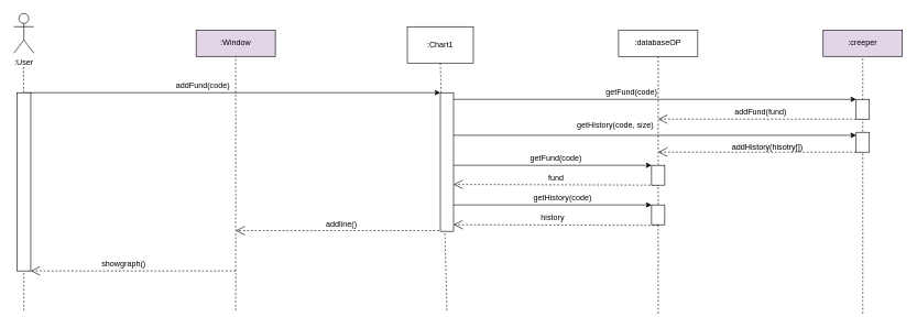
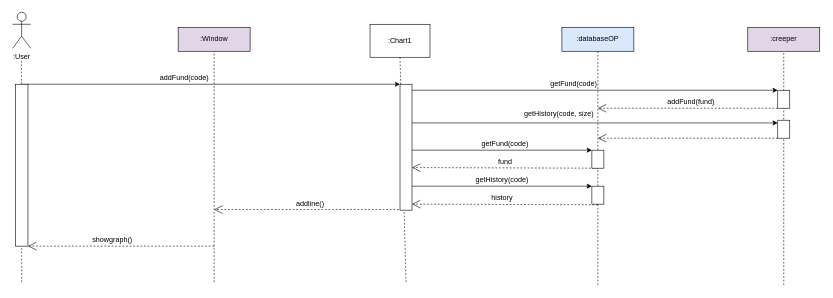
- <mxCell id="10" value=":databaseOP" style="rounded=0;whiteSpace=wrap;html=1;" parent="1" vertex="1"><mxGeometry x="936" y="45" width="120" height="40" as="geometry" /></mxCell>
+ <mxCell id="10" value=":databaseOP" style="rounded=0;whiteSpace=wrap;html=1;fillColor=#dae8fc;" parent="1" vertex="1"><mxGeometry x="936" y="45" width="120" height="40" as="geometry" /></mxCell>
- <mxCell id="29" value="&lt;span style=&quot;color: rgb(0 , 0 , 0) ; font-family: &amp;#34;helvetica&amp;#34; ; font-size: 12px ; font-style: normal ; font-weight: 400 ; letter-spacing: normal ; text-align: center ; text-indent: 0px ; text-transform: none ; word-spacing: 0px ; background-color: rgb(248 , 249 , 250) ; display: inline ; float: none&quot;&gt;addHistory(hisotry[])&lt;/span&gt;" style="text;whiteSpace=wrap;html=1;" parent="1" vertex="1"><mxGeometry x="1106" y="208" width="100" height="30" as="geometry" /></mxCell>
- <mxCell id="38" value="getHistory(code)" style="text;html=1;align=center;verticalAlign=middle;resizable=0;points=[];autosize=1;strokeColor=none;" parent="1" vertex="1"><mxGeometry x="801" y="290" width="100" height="20" as="geometry" /></mxCell>
+ <mxCell id="38" value="getHistory(code)" style="text;html=1;align=center;verticalAlign=middle;resizable=0;points=[];autosize=1;strokeColor=none;" parent="1" vertex="1"><mxGeometry x="786" y="290" width="100" height="20" as="geometry" /></mxCell>
